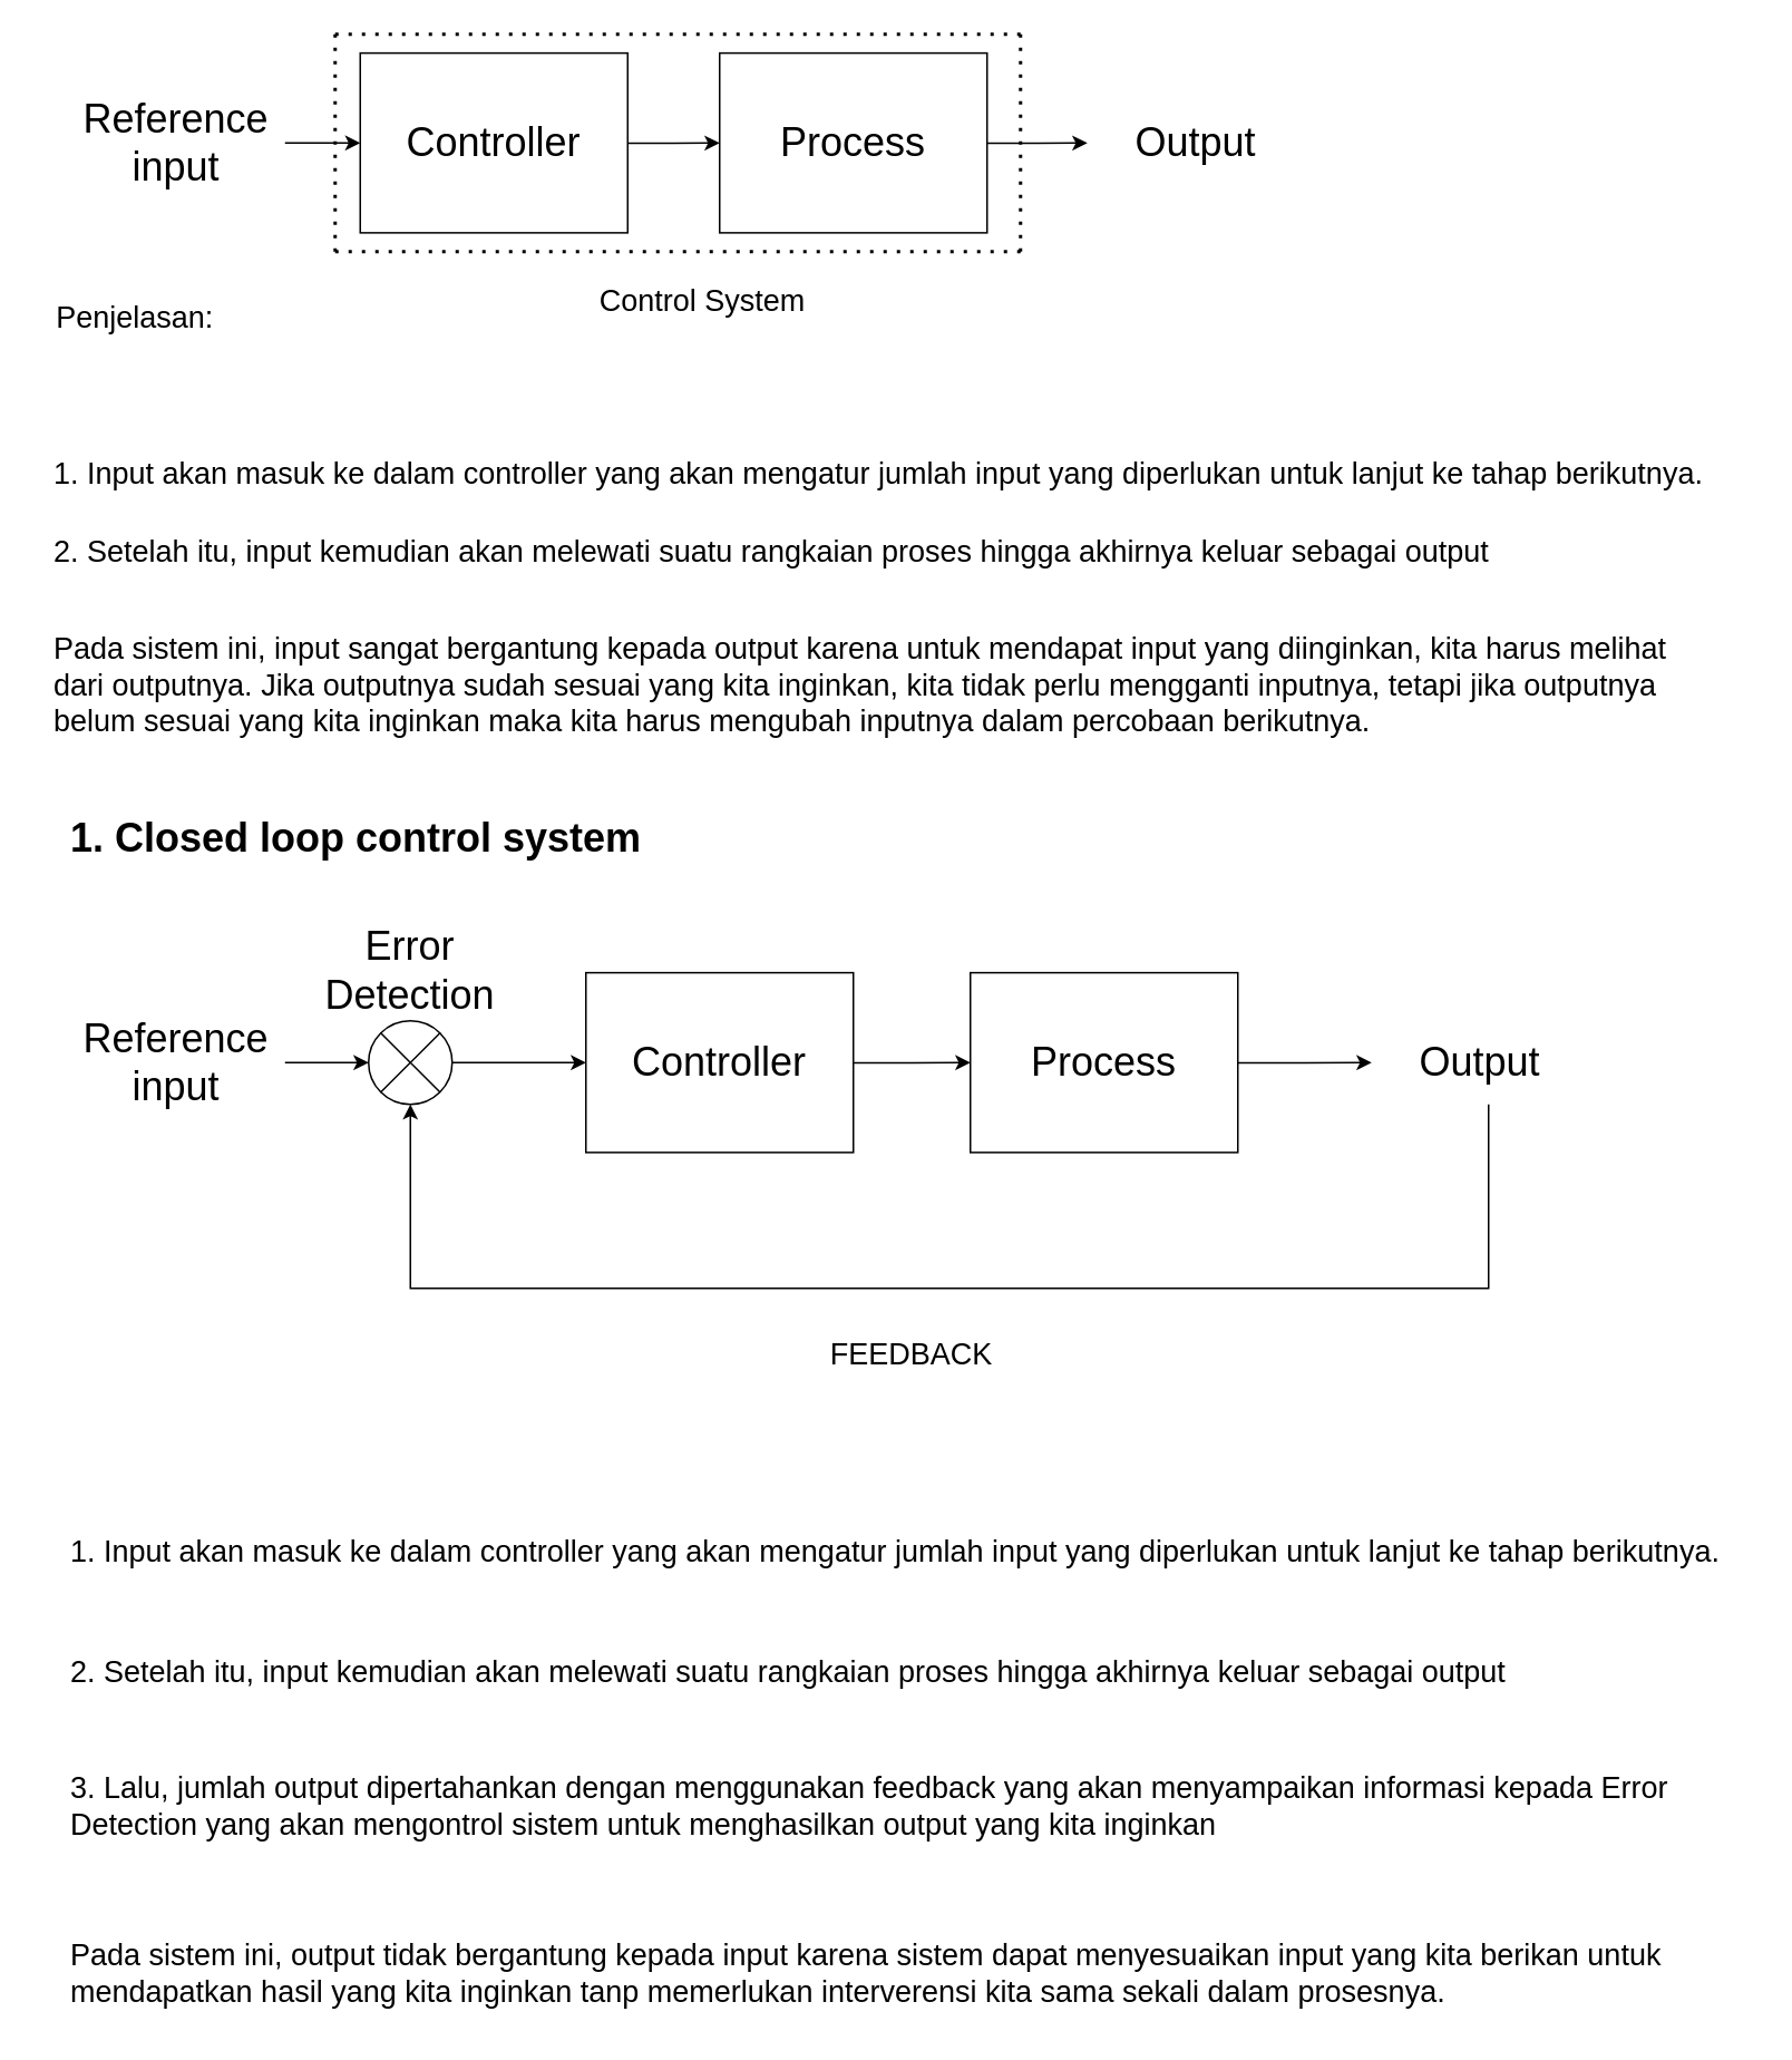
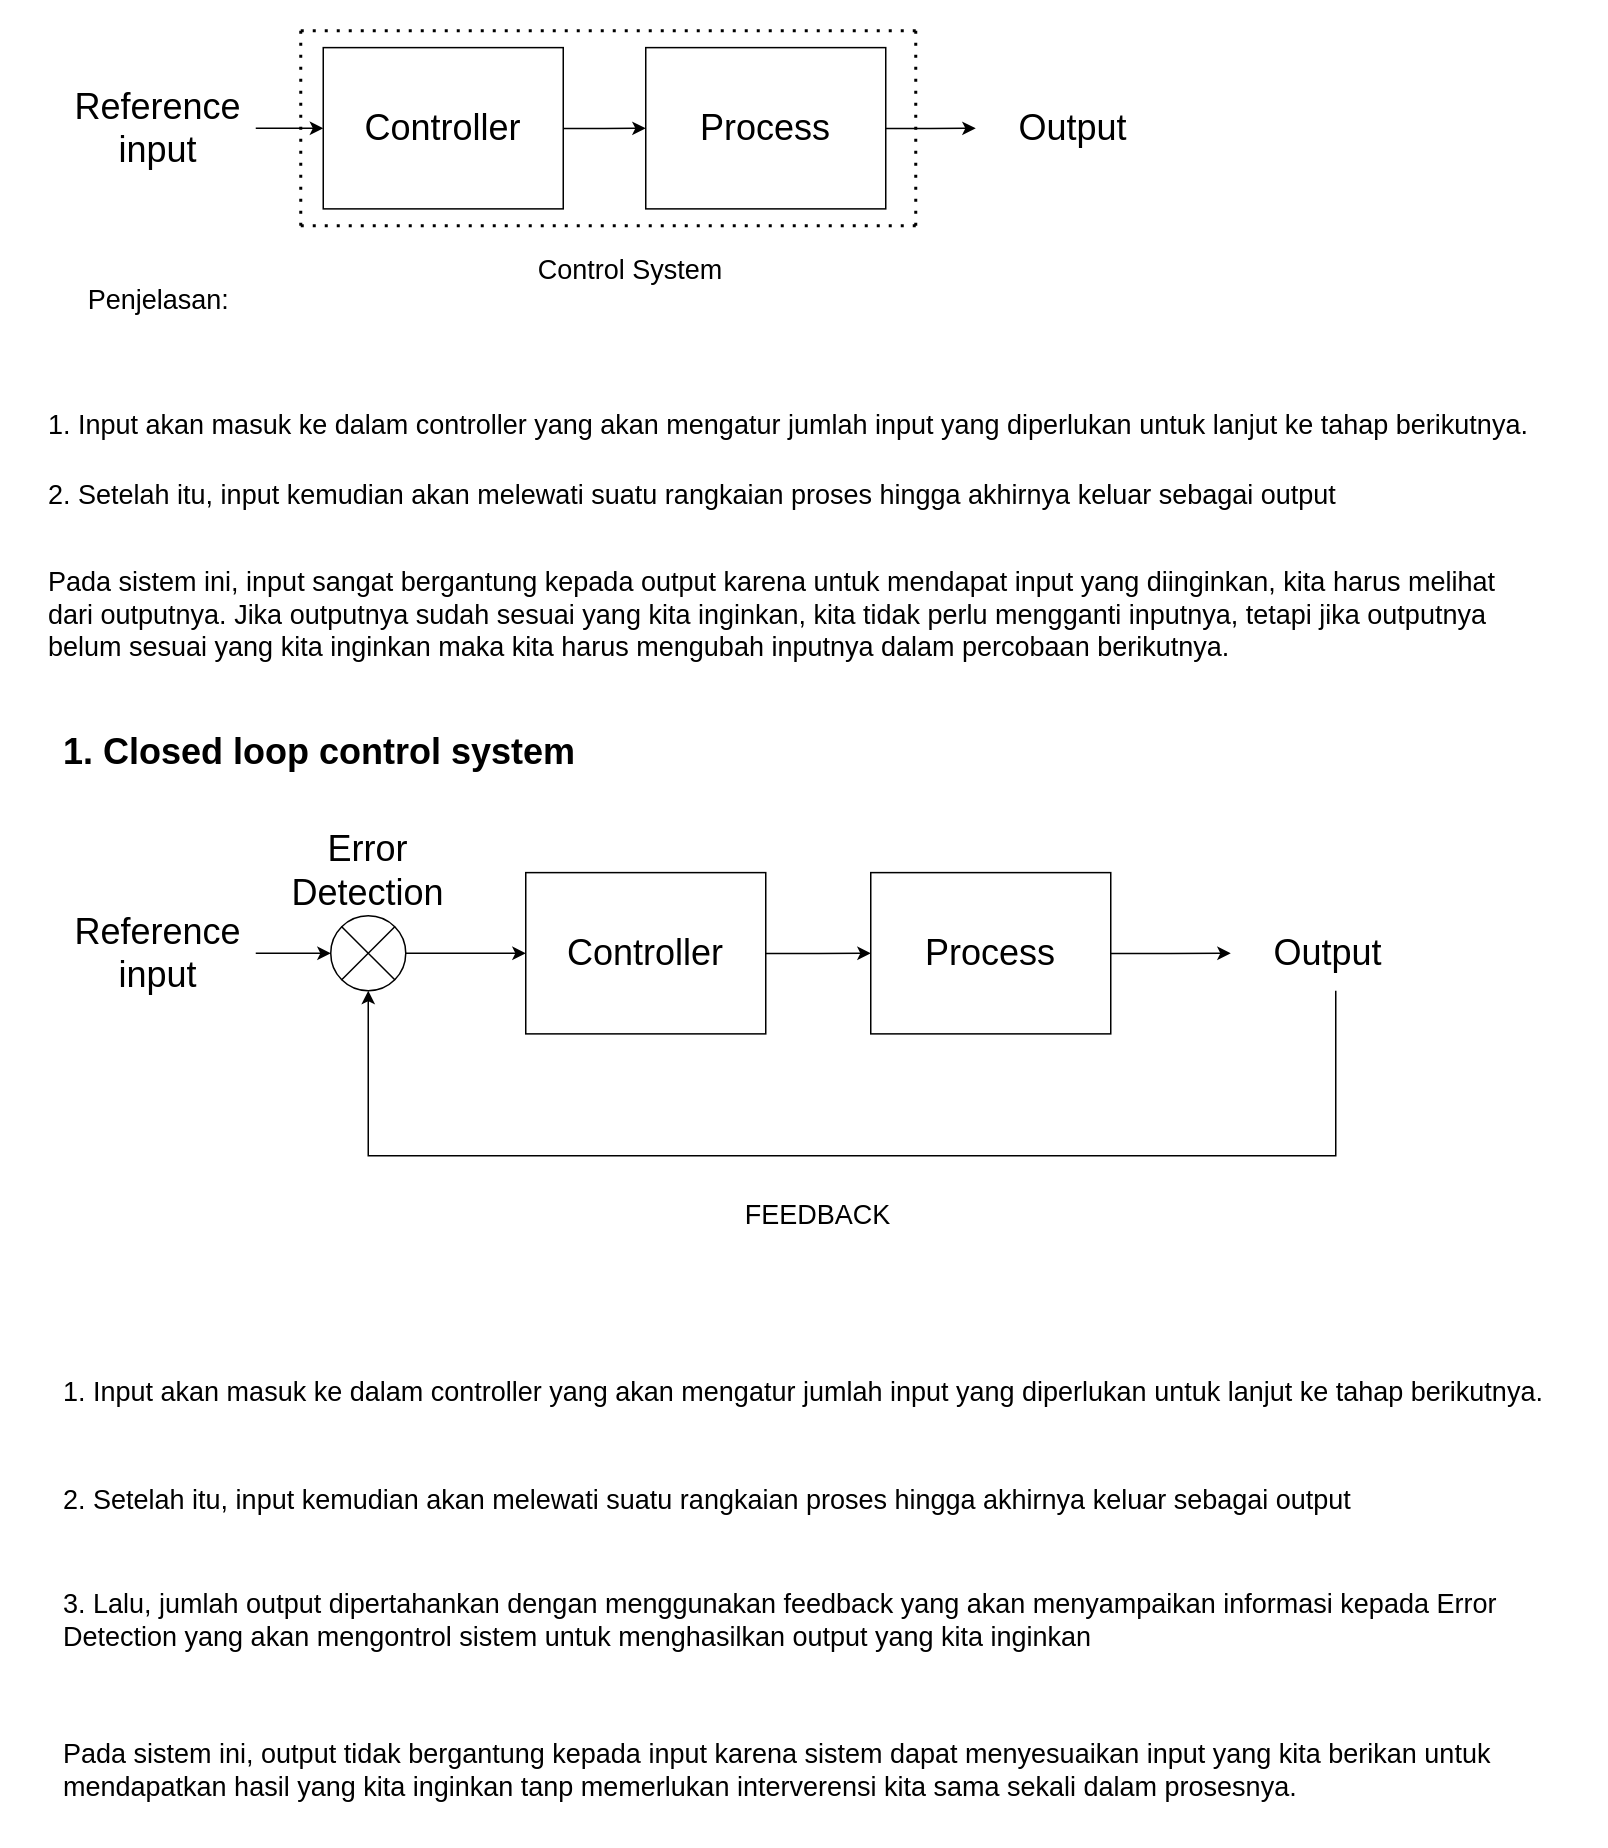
- <mxCell id="10" value="&lt;font style=&quot;font-size: 18px;&quot;&gt;Penjelasan:&lt;/font&gt;" style="text;html=1;align=center;verticalAlign=middle;resizable=0;points=[];autosize=1;strokeColor=none;fillColor=none;" vertex="1" parent="1"><mxGeometry x="20" y="170" width="120" height="40" as="geometry" /></mxCell>
+ <mxCell id="10" value="&lt;font style=&quot;font-size: 18px;&quot;&gt;Penjelasan:&lt;/font&gt;" style="text;html=1;align=center;verticalAlign=middle;resizable=0;points=[];autosize=1;strokeColor=none;fillColor=none;" vertex="1" parent="1"><mxGeometry x="45" y="180" width="120" height="40" as="geometry" /></mxCell>
